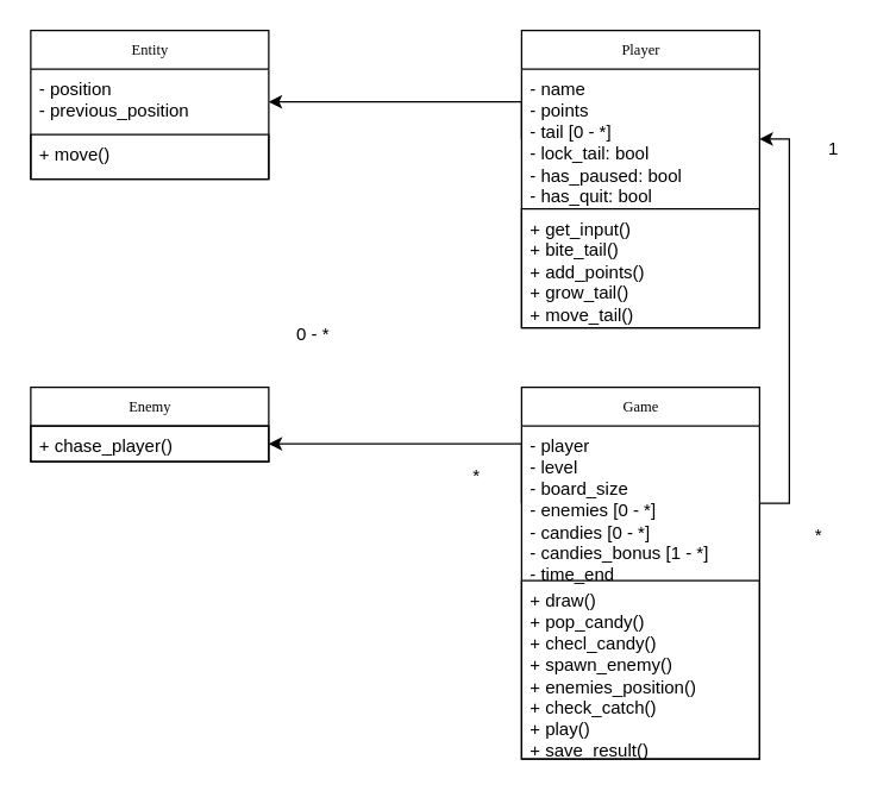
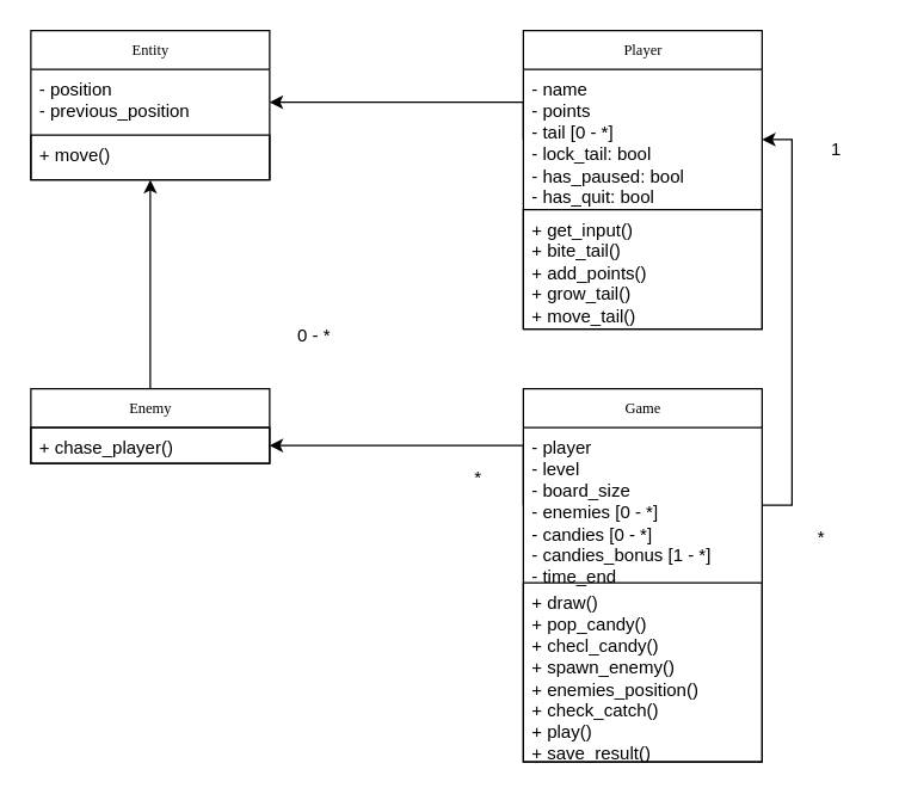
+ <mxCell id="11" style="edgeStyle=orthogonalEdgeStyle;rounded=0;orthogonalLoop=1;jettySize=auto;html=1;exitX=0.5;exitY=0;exitDx=0;exitDy=0;entryX=0.5;entryY=1;entryDx=0;entryDy=0;entryPerimeter=0;" edge="1" parent="1" source="12" target="4"><mxGeometry relative="1" as="geometry" /></mxCell>
